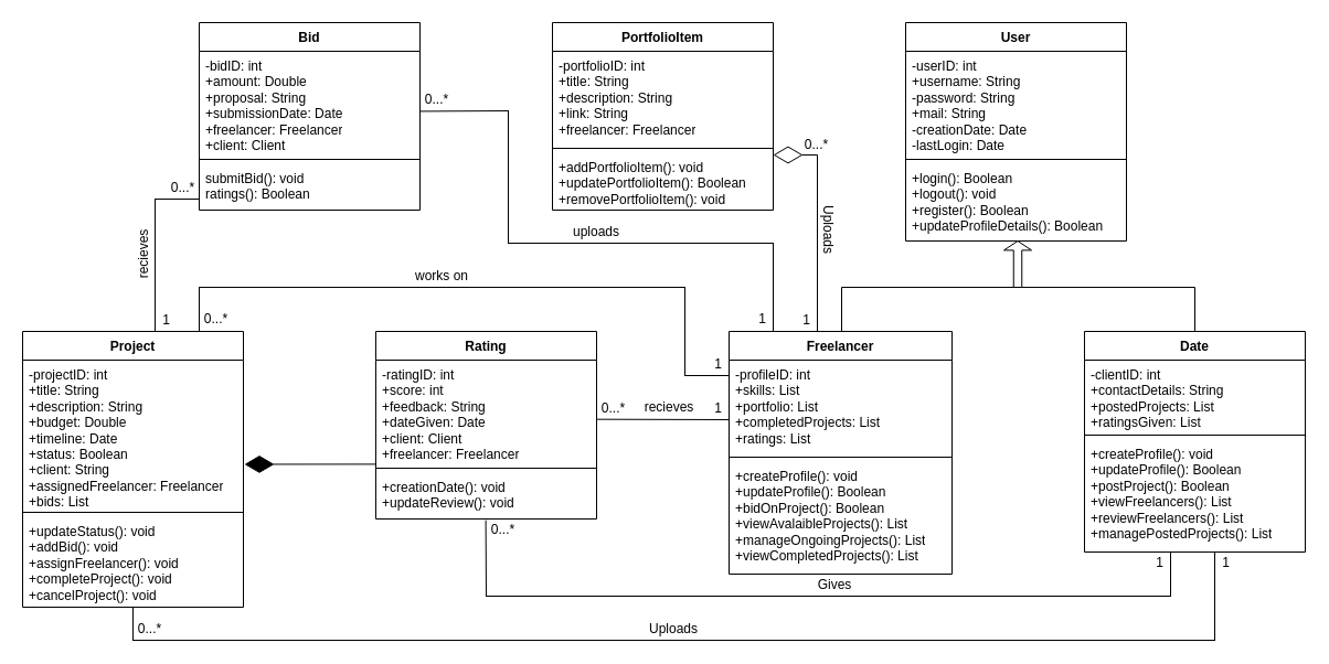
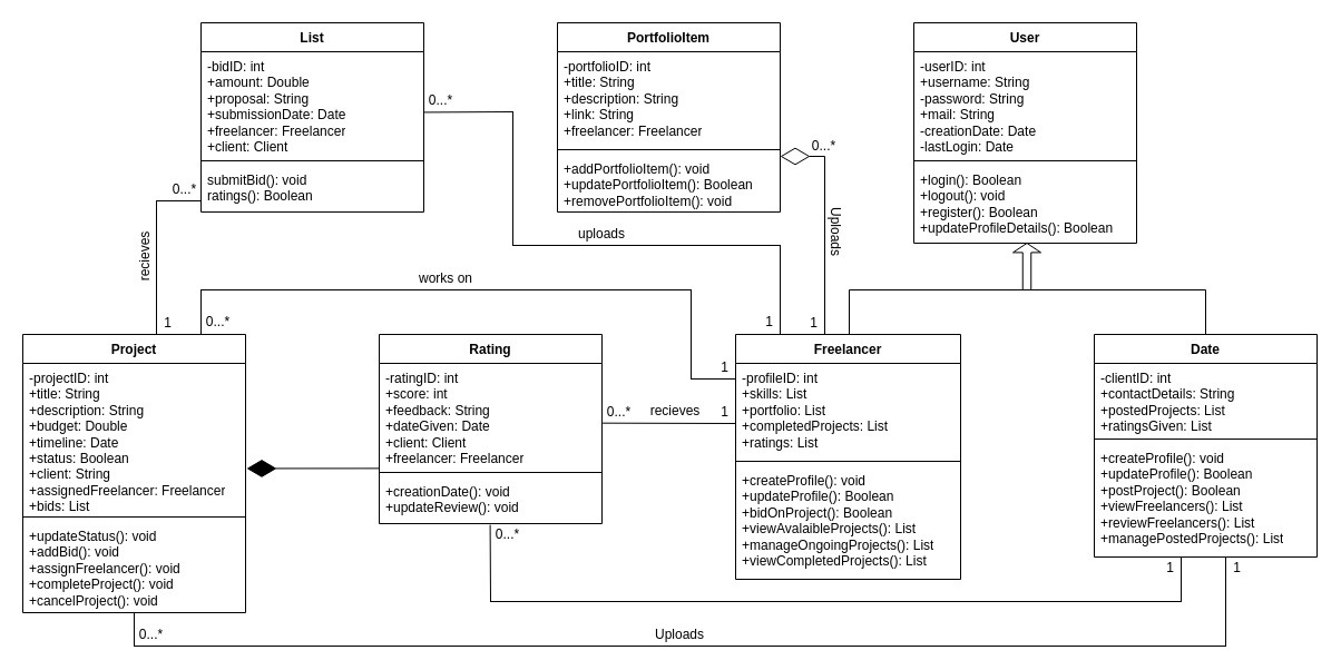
- <mxCell id="25" value="Bid" style="swimlane;fontStyle=1;align=center;verticalAlign=top;childLayout=stackLayout;horizontal=1;startSize=26;horizontalStack=0;resizeParent=1;resizeParentMax=0;resizeLast=0;collapsible=1;marginBottom=0;whiteSpace=wrap;html=1;" vertex="1" parent="1"><mxGeometry x="180" y="20" width="200" height="170" as="geometry" /></mxCell>
+ <mxCell id="25" value="List" style="swimlane;fontStyle=1;align=center;verticalAlign=top;childLayout=stackLayout;horizontal=1;startSize=26;horizontalStack=0;resizeParent=1;resizeParentMax=0;resizeLast=0;collapsible=1;marginBottom=0;whiteSpace=wrap;html=1;" vertex="1" parent="1"><mxGeometry x="180" y="20" width="200" height="170" as="geometry" /></mxCell>
- <mxCell id="59" value="Gives" style="text;html=1;align=center;verticalAlign=middle;whiteSpace=wrap;rounded=0;" vertex="1" parent="1"><mxGeometry x="726" y="520" width="60" height="20" as="geometry" /></mxCell>
